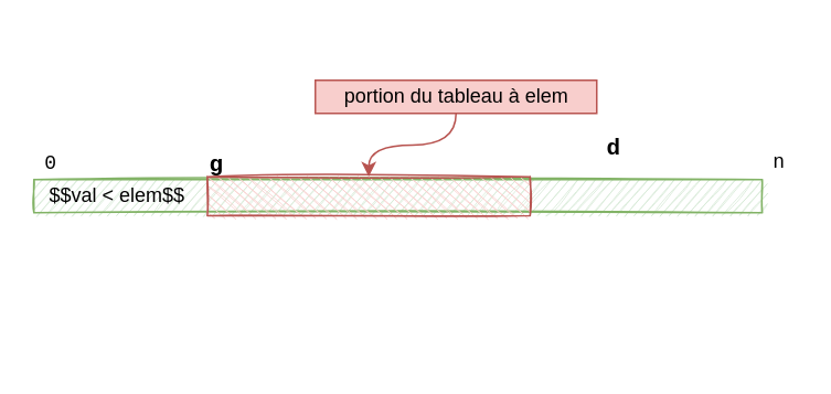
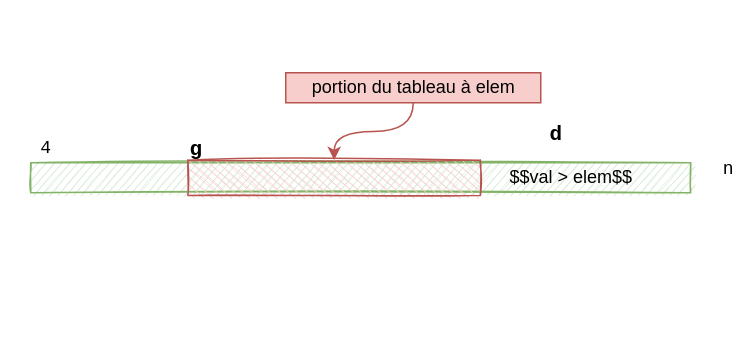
- <mxCell id="3" value="&lt;font face=&quot;Courier New&quot;&gt;0&lt;/font&gt;" style="text;html=1;align=center;verticalAlign=middle;resizable=0;points=[];autosize=1;strokeColor=none;fillColor=none;sketch=1;" parent="1" vertex="1"><mxGeometry x="20" y="88" width="20" height="20" as="geometry" /></mxCell>
+ <mxCell id="3" value="&lt;font face=&quot;Courier New&quot;&gt;4&lt;/font&gt;" style="text;html=1;align=center;verticalAlign=middle;resizable=0;points=[];autosize=1;strokeColor=none;fillColor=none;sketch=1;" parent="1" vertex="1"><mxGeometry x="20" y="88" width="20" height="20" as="geometry" /></mxCell>
- <mxCell id="4" value="n" style="text;html=1;align=center;verticalAlign=middle;resizable=0;points=[];autosize=1;strokeColor=none;fillColor=none;fontFamily=Courier New;sketch=1;" parent="1" vertex="1"><mxGeometry x="460" y="88" width="20" height="20" as="geometry" /></mxCell>
+ <mxCell id="4" value="n" style="text;html=1;align=center;verticalAlign=middle;resizable=0;points=[];autosize=1;strokeColor=none;fillColor=none;fontFamily=Courier New;sketch=1;" parent="1" vertex="1"><mxGeometry x="475" y="103" width="20" height="20" as="geometry" /></mxCell>
- <mxCell id="8" value="$$val &amp;lt; elem$$" style="text;html=1;align=center;verticalAlign=middle;resizable=0;points=[];autosize=1;strokeColor=none;fillColor=none;fontFamily=Helvetica;sketch=1;" parent="1" vertex="1"><mxGeometry x="20" y="108" width="100" height="20" as="geometry" /></mxCell>
+ <mxCell id="9" value="$$val &amp;gt; elem$$" style="text;html=1;align=center;verticalAlign=middle;resizable=0;points=[];autosize=1;strokeColor=none;fillColor=none;fontFamily=Helvetica;sketch=1;" parent="1" vertex="1"><mxGeometry x="330" y="108" width="100" height="20" as="geometry" /></mxCell>
